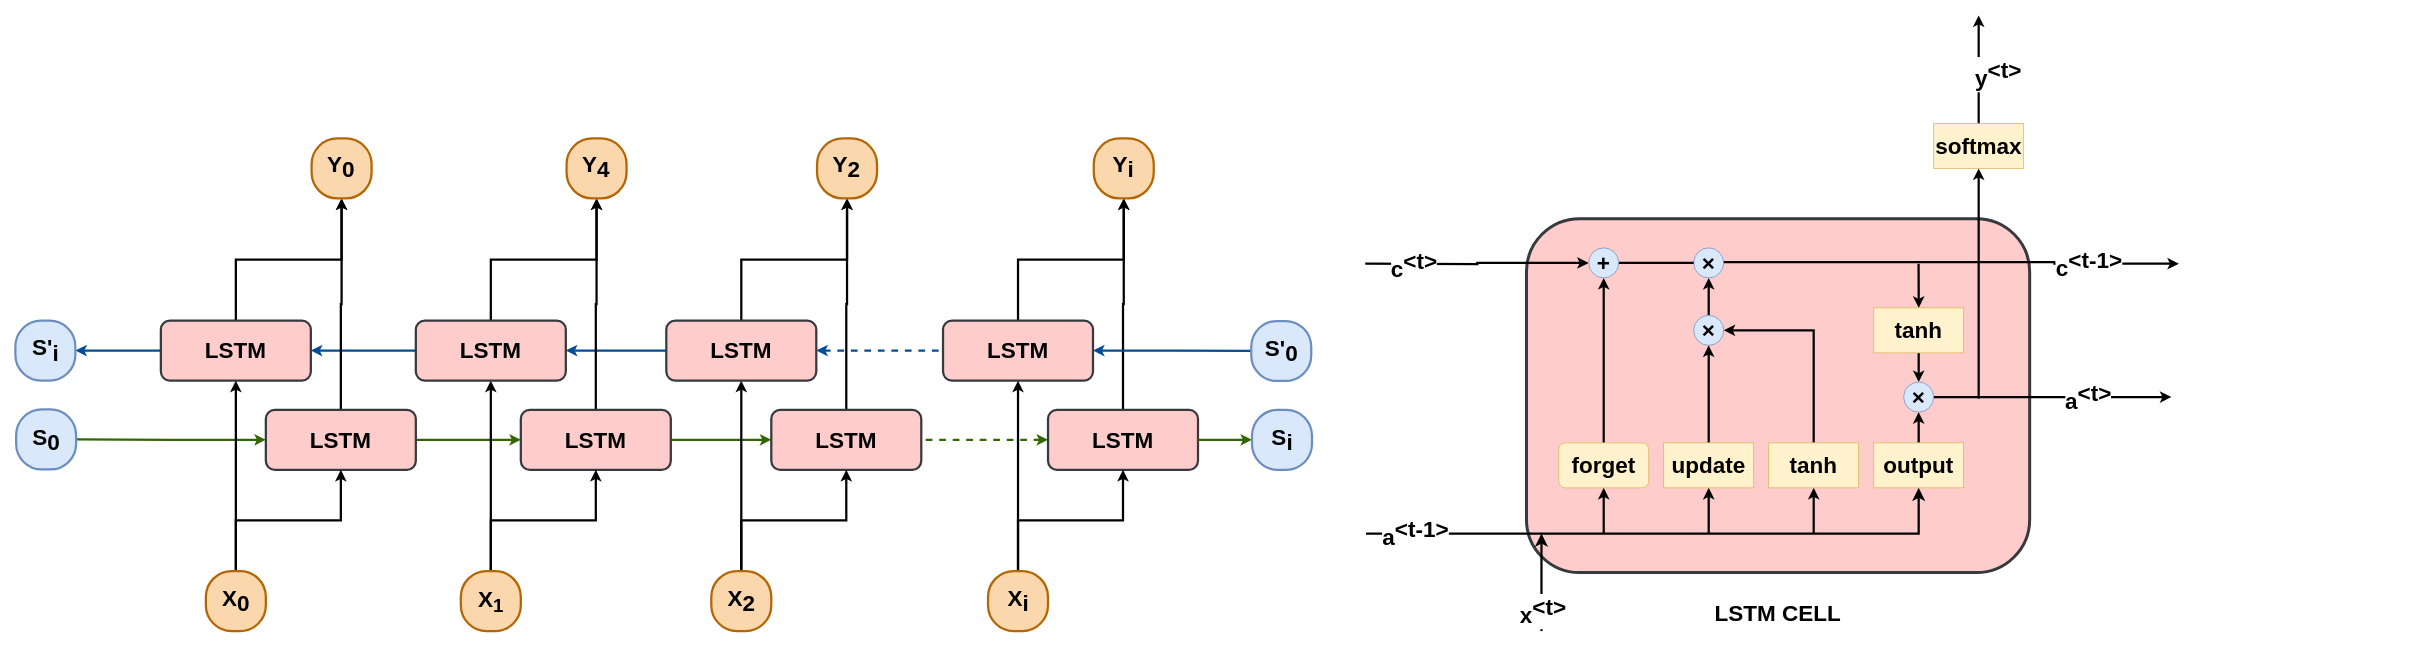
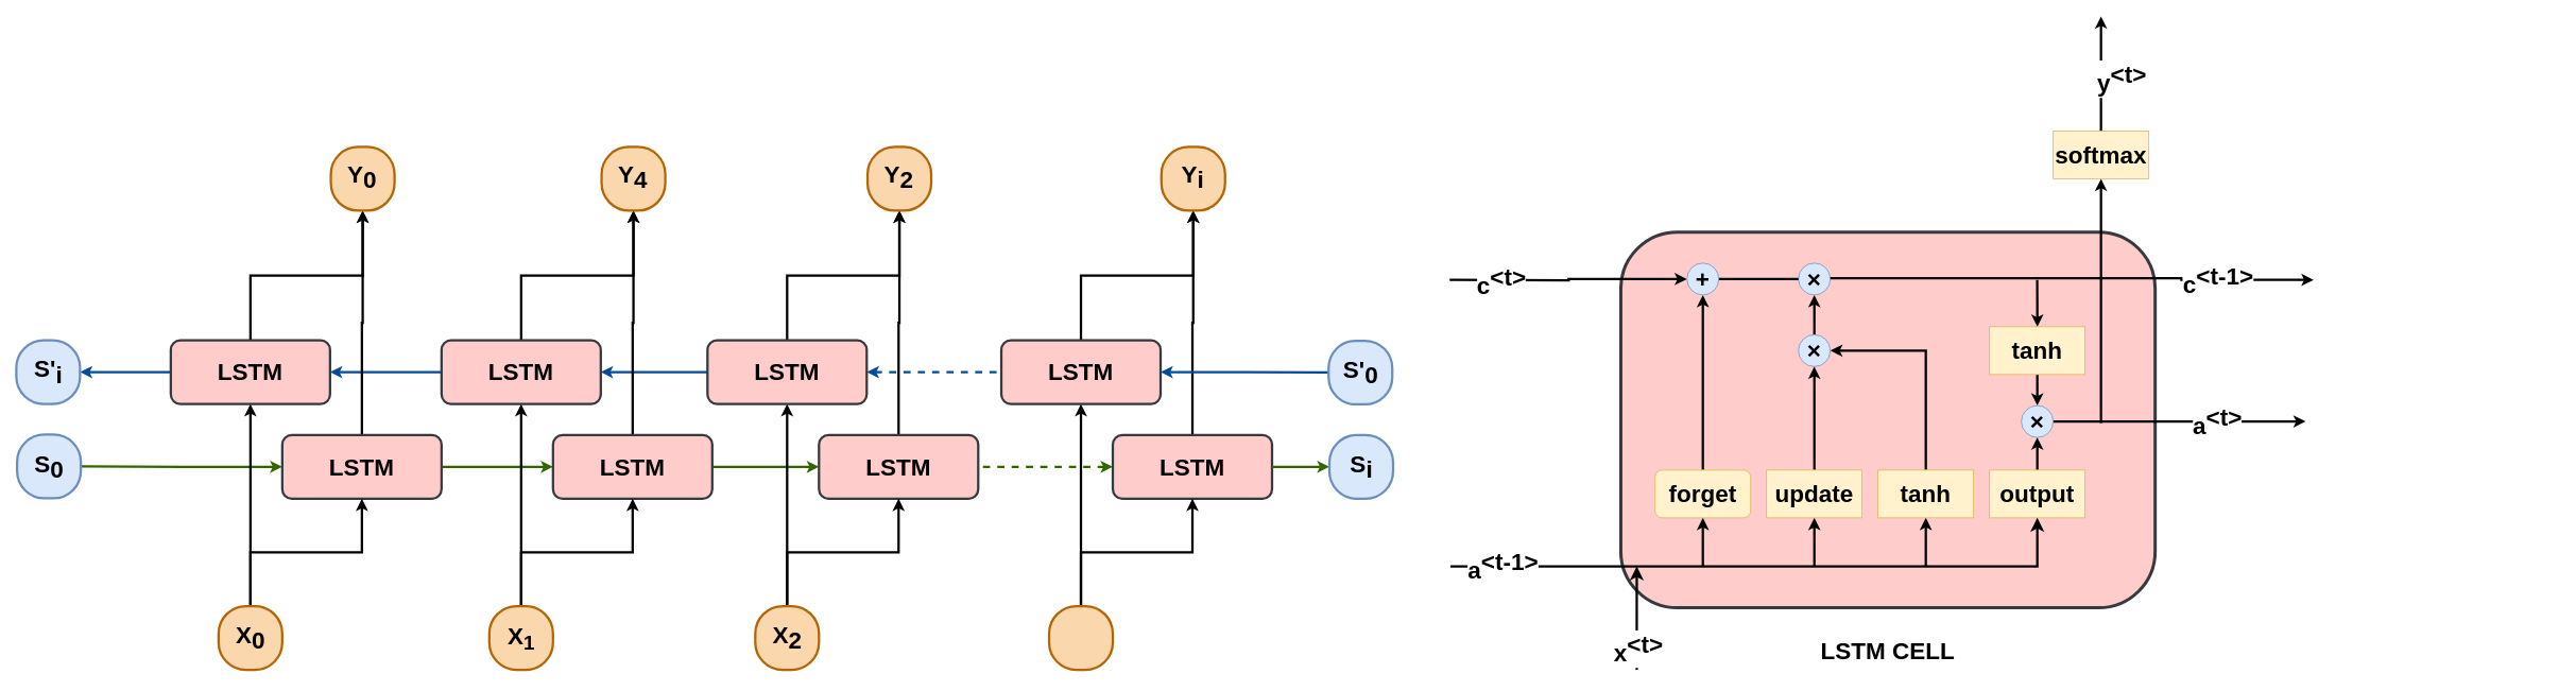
- <mxCell id="9" value="&lt;span style=&quot;font-size: 30px;&quot;&gt;&lt;font style=&quot;font-size: 30px;&quot;&gt;X&lt;/font&gt;&lt;sub style=&quot;font-size: 30px;&quot;&gt;i&lt;/sub&gt;&lt;/span&gt;" style="text;html=1;align=center;verticalAlign=middle;resizable=0;points=[];autosize=1;strokeColor=none;fillColor=none;fontStyle=1;rounded=1;fontSize=30;flipV=1;strokeWidth=3;" vertex="1" parent="1"><mxGeometry x="1332" y="771" width="50" height="60" as="geometry" /></mxCell>
